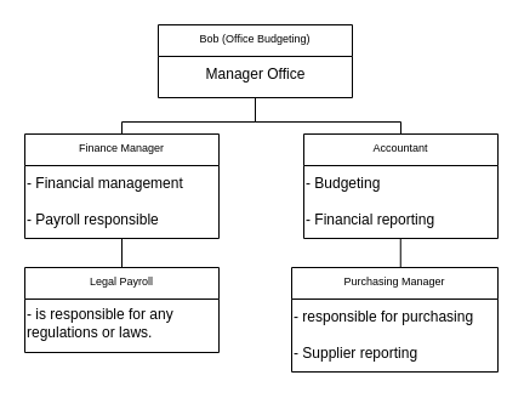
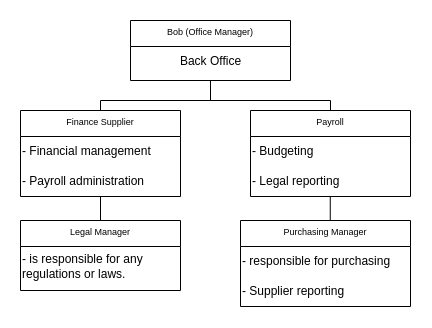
- <mxCell id="2" value="Bob (Office Budgeting)" style="swimlane;fontStyle=0;align=center;verticalAlign=top;childLayout=stackLayout;horizontal=1;startSize=26;horizontalStack=0;resizeParent=1;resizeLast=0;collapsible=1;marginBottom=0;rounded=0;shadow=0;strokeWidth=1;fontSize=9;" vertex="1" parent="1"><mxGeometry x="130" y="20" width="160" height="60" as="geometry"><mxRectangle x="310" y="20" width="160" height="26" as="alternateBounds" /></mxGeometry></mxCell>
+ <mxCell id="2" value="Bob (Office Manager)" style="swimlane;fontStyle=0;align=center;verticalAlign=top;childLayout=stackLayout;horizontal=1;startSize=26;horizontalStack=0;resizeParent=1;resizeLast=0;collapsible=1;marginBottom=0;rounded=0;shadow=0;strokeWidth=1;fontSize=9;" vertex="1" parent="1"><mxGeometry x="130" y="20" width="160" height="60" as="geometry"><mxRectangle x="310" y="20" width="160" height="26" as="alternateBounds" /></mxGeometry></mxCell>
- <mxCell id="3" value="Manager Office" style="text;html=1;align=center;verticalAlign=middle;resizable=0;points=[];autosize=1;strokeColor=none;fillColor=none;" vertex="1" parent="2"><mxGeometry y="26" width="160" height="30" as="geometry" /></mxCell>
+ <mxCell id="3" value="Back Office" style="text;html=1;align=center;verticalAlign=middle;resizable=0;points=[];autosize=1;strokeColor=none;fillColor=none;" vertex="1" parent="2"><mxGeometry y="26" width="160" height="30" as="geometry" /></mxCell>
- <mxCell id="4" value="Finance Manager" style="swimlane;fontStyle=0;align=center;verticalAlign=top;childLayout=stackLayout;horizontal=1;startSize=26;horizontalStack=0;resizeParent=1;resizeLast=0;collapsible=1;marginBottom=0;rounded=0;shadow=0;strokeWidth=1;fontSize=9;" vertex="1" parent="1"><mxGeometry x="20" y="110" width="160" height="86" as="geometry"><mxRectangle x="310" y="20" width="160" height="26" as="alternateBounds" /></mxGeometry></mxCell>
+ <mxCell id="4" value="Finance Supplier" style="swimlane;fontStyle=0;align=center;verticalAlign=top;childLayout=stackLayout;horizontal=1;startSize=26;horizontalStack=0;resizeParent=1;resizeLast=0;collapsible=1;marginBottom=0;rounded=0;shadow=0;strokeWidth=1;fontSize=9;" vertex="1" parent="1"><mxGeometry x="20" y="110" width="160" height="86" as="geometry"><mxRectangle x="310" y="20" width="160" height="26" as="alternateBounds" /></mxGeometry></mxCell>
- <mxCell id="13" value="Accountant" style="swimlane;fontStyle=0;align=center;verticalAlign=top;childLayout=stackLayout;horizontal=1;startSize=26;horizontalStack=0;resizeParent=1;resizeLast=0;collapsible=1;marginBottom=0;rounded=0;shadow=0;strokeWidth=1;fontSize=9;" vertex="1" parent="1"><mxGeometry x="250" y="110" width="160" height="86" as="geometry"><mxRectangle x="310" y="20" width="160" height="26" as="alternateBounds" /></mxGeometry></mxCell>
+ <mxCell id="13" value="Payroll" style="swimlane;fontStyle=0;align=center;verticalAlign=top;childLayout=stackLayout;horizontal=1;startSize=26;horizontalStack=0;resizeParent=1;resizeLast=0;collapsible=1;marginBottom=0;rounded=0;shadow=0;strokeWidth=1;fontSize=9;" vertex="1" parent="1"><mxGeometry x="250" y="110" width="160" height="86" as="geometry"><mxRectangle x="310" y="20" width="160" height="26" as="alternateBounds" /></mxGeometry></mxCell>
- <mxCell id="6" value="- Payroll responsible" style="text;html=1;align=left;verticalAlign=middle;resizable=0;points=[];autosize=1;strokeColor=none;fillColor=none;" vertex="1" parent="4"><mxGeometry y="56" width="160" height="30" as="geometry" /></mxCell>
+ <mxCell id="6" value="- Payroll administration" style="text;html=1;align=left;verticalAlign=middle;resizable=0;points=[];autosize=1;strokeColor=none;fillColor=none;" vertex="1" parent="4"><mxGeometry y="56" width="160" height="30" as="geometry" /></mxCell>
- <mxCell id="15" value="- Financial reporting" style="text;html=1;align=left;verticalAlign=middle;resizable=0;points=[];autosize=1;strokeColor=none;fillColor=none;" vertex="1" parent="13"><mxGeometry y="56" width="160" height="30" as="geometry" /></mxCell>
+ <mxCell id="15" value="- Legal reporting" style="text;html=1;align=left;verticalAlign=middle;resizable=0;points=[];autosize=1;strokeColor=none;fillColor=none;" vertex="1" parent="13"><mxGeometry y="56" width="160" height="30" as="geometry" /></mxCell>
- <mxCell id="10" value="Legal Payroll" style="swimlane;fontStyle=0;align=center;verticalAlign=top;childLayout=stackLayout;horizontal=1;startSize=26;horizontalStack=0;resizeParent=1;resizeLast=0;collapsible=1;marginBottom=0;rounded=0;shadow=0;strokeWidth=1;fontSize=9;" vertex="1" parent="1"><mxGeometry x="20" y="220" width="160" height="70" as="geometry"><mxRectangle x="310" y="20" width="160" height="26" as="alternateBounds" /></mxGeometry></mxCell>
+ <mxCell id="10" value="Legal Manager" style="swimlane;fontStyle=0;align=center;verticalAlign=top;childLayout=stackLayout;horizontal=1;startSize=26;horizontalStack=0;resizeParent=1;resizeLast=0;collapsible=1;marginBottom=0;rounded=0;shadow=0;strokeWidth=1;fontSize=9;" vertex="1" parent="1"><mxGeometry x="20" y="220" width="160" height="70" as="geometry"><mxRectangle x="310" y="20" width="160" height="26" as="alternateBounds" /></mxGeometry></mxCell>
